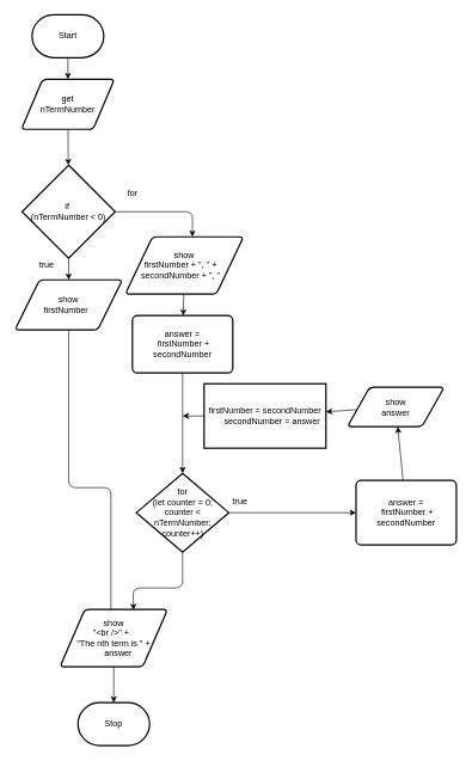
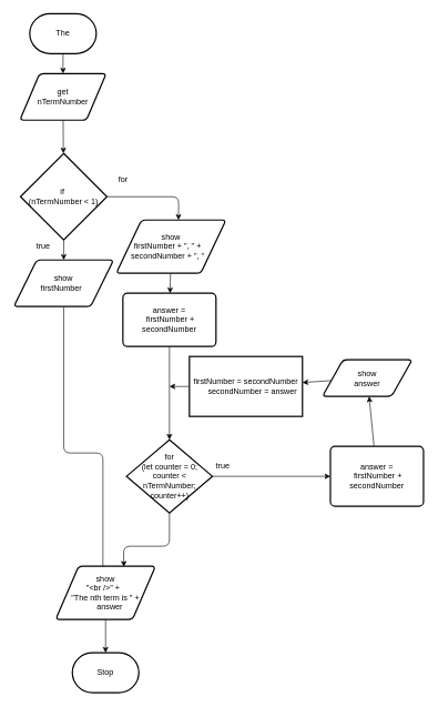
- <mxCell id="3" value="Start" style="strokeWidth=2;html=1;shape=mxgraph.flowchart.terminator;whiteSpace=wrap;" parent="1" vertex="1"><mxGeometry x="44" y="20" width="100" height="60" as="geometry" /></mxCell>
+ <mxCell id="3" value="The" style="strokeWidth=2;html=1;shape=mxgraph.flowchart.terminator;whiteSpace=wrap;" parent="1" vertex="1"><mxGeometry x="44" y="20" width="100" height="60" as="geometry" /></mxCell>
- <mxCell id="9" value="if&amp;nbsp;&lt;br&gt;(nTermNumber &amp;lt; 0)" style="strokeWidth=2;html=1;shape=mxgraph.flowchart.decision;whiteSpace=wrap;" parent="1" vertex="1"><mxGeometry x="30" y="230" width="130" height="130" as="geometry" /></mxCell>
+ <mxCell id="9" value="if&amp;nbsp;&lt;br&gt;(nTermNumber &amp;lt; 1)" style="strokeWidth=2;html=1;shape=mxgraph.flowchart.decision;whiteSpace=wrap;" parent="1" vertex="1"><mxGeometry x="30" y="230" width="130" height="130" as="geometry" /></mxCell>
